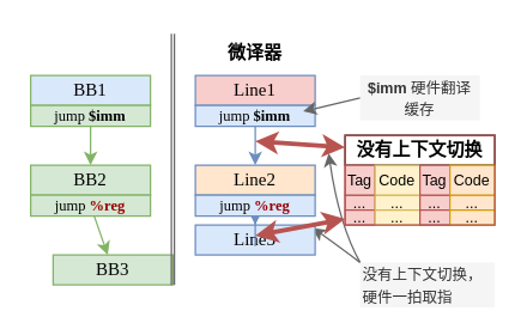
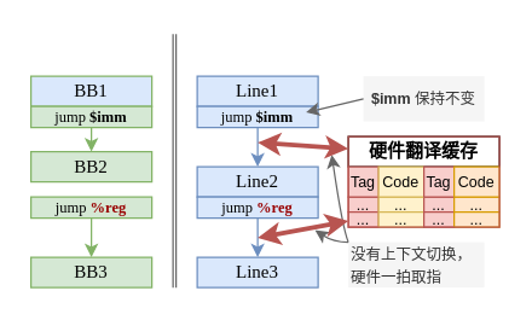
- <mxCell id="17" value="&lt;b&gt;微译器&lt;/b&gt;" style="text;html=1;strokeColor=none;fillColor=none;align=center;verticalAlign=middle;whiteSpace=wrap;rounded=0;fontFamily=mono;" parent="1" vertex="1"><mxGeometry x="130" y="20" width="80" height="30" as="geometry" /></mxCell>
- <mxCell id="4" value="Line1" style="rounded=0;whiteSpace=wrap;html=1;fontFamily=mono;fillColor=#f8cecc;strokeColor=#6c8ebf;" parent="1" vertex="1"><mxGeometry x="130" y="50" width="80" height="20" as="geometry" /></mxCell>
+ <mxCell id="4" value="Line1" style="rounded=0;whiteSpace=wrap;html=1;fontFamily=mono;fillColor=#dae8fc;strokeColor=#6c8ebf;" parent="1" vertex="1"><mxGeometry x="130" y="50" width="80" height="20" as="geometry" /></mxCell>
- <mxCell id="38" value="&lt;font style=&quot;font-size: 10px;&quot;&gt;&lt;b&gt;$imm&lt;/b&gt;&amp;nbsp;硬件翻译缓存&lt;/font&gt;" style="rounded=0;whiteSpace=wrap;html=1;fillColor=#f5f5f5;fontColor=#333333;strokeColor=none;" parent="1" vertex="1"><mxGeometry x="240" y="50" width="80" height="30" as="geometry" /></mxCell>
+ <mxCell id="38" value="&lt;font style=&quot;font-size: 10px;&quot;&gt;&lt;b&gt;$imm&lt;/b&gt;&amp;nbsp;保持不变&lt;/font&gt;" style="rounded=0;whiteSpace=wrap;html=1;fillColor=#f5f5f5;fontColor=#333333;strokeColor=none;" parent="1" vertex="1"><mxGeometry x="240" y="50" width="80" height="30" as="geometry" /></mxCell>
- <mxCell id="21" value="&lt;b&gt;没有上下文切换&lt;/b&gt;" style="rounded=0;whiteSpace=wrap;html=1;" parent="1" vertex="1"><mxGeometry x="230" y="90" width="100" height="20" as="geometry" /></mxCell>
+ <mxCell id="21" value="&lt;b&gt;硬件翻译缓存&lt;/b&gt;" style="rounded=0;whiteSpace=wrap;html=1;" parent="1" vertex="1"><mxGeometry x="230" y="90" width="100" height="20" as="geometry" /></mxCell>
- <mxCell id="12" value="BB2" style="rounded=0;whiteSpace=wrap;html=1;fontFamily=mono;fillColor=#d5e8d4;strokeColor=#82b366;" parent="1" vertex="1"><mxGeometry x="20" y="110" width="80" height="20" as="geometry" /></mxCell>
+ <mxCell id="12" value="BB2" style="rounded=0;whiteSpace=wrap;html=1;fontFamily=mono;fillColor=#d5e8d4;strokeColor=#82b366;" parent="1" vertex="1"><mxGeometry x="20" y="100" width="80" height="20" as="geometry" /></mxCell>
- <mxCell id="5" value="Line2" style="rounded=0;whiteSpace=wrap;html=1;fontFamily=mono;fillColor=#ffe6cc;strokeColor=#6c8ebf;" parent="1" vertex="1"><mxGeometry x="130" y="110" width="80" height="20" as="geometry" /></mxCell>
+ <mxCell id="5" value="Line2" style="rounded=0;whiteSpace=wrap;html=1;fontFamily=mono;fillColor=#dae8fc;strokeColor=#6c8ebf;" parent="1" vertex="1"><mxGeometry x="130" y="110" width="80" height="20" as="geometry" /></mxCell>
- <mxCell id="6" value="Line3" style="rounded=0;whiteSpace=wrap;html=1;fontFamily=mono;fillColor=#dae8fc;strokeColor=#6c8ebf;" parent="1" vertex="1"><mxGeometry x="130" y="150" width="80" height="20" as="geometry" /></mxCell>
+ <mxCell id="6" value="Line3" style="rounded=0;whiteSpace=wrap;html=1;fontFamily=mono;fillColor=#dae8fc;strokeColor=#6c8ebf;" parent="1" vertex="1"><mxGeometry x="130" y="170" width="80" height="20" as="geometry" /></mxCell>
- <mxCell id="13" value="BB3" style="rounded=0;whiteSpace=wrap;html=1;fontFamily=mono;fillColor=#d5e8d4;strokeColor=#82b366;" parent="1" vertex="1"><mxGeometry x="35" y="170" width="80" height="20" as="geometry" /></mxCell>
+ <mxCell id="13" value="BB3" style="rounded=0;whiteSpace=wrap;html=1;fontFamily=mono;fillColor=#d5e8d4;strokeColor=#82b366;" parent="1" vertex="1"><mxGeometry x="20" y="170" width="80" height="20" as="geometry" /></mxCell>
- <mxCell id="37" value="&lt;span style=&quot;font-size: 10px;&quot;&gt;没有上下文切换，硬件一拍取指&lt;/span&gt;" style="text;html=1;strokeColor=none;fillColor=#f5f5f5;align=left;verticalAlign=middle;whiteSpace=wrap;rounded=0;fontColor=#333333;" parent="1" vertex="1"><mxGeometry x="240" y="175" width="90" height="30" as="geometry" /></mxCell>
+ <mxCell id="37" value="&lt;span style=&quot;font-size: 10px;&quot;&gt;没有上下文切换，硬件一拍取指&lt;/span&gt;" style="text;html=1;strokeColor=none;fillColor=#f5f5f5;align=left;verticalAlign=middle;whiteSpace=wrap;rounded=0;fontColor=#333333;" parent="1" vertex="1"><mxGeometry x="230" y="160" width="90" height="30" as="geometry" /></mxCell>
